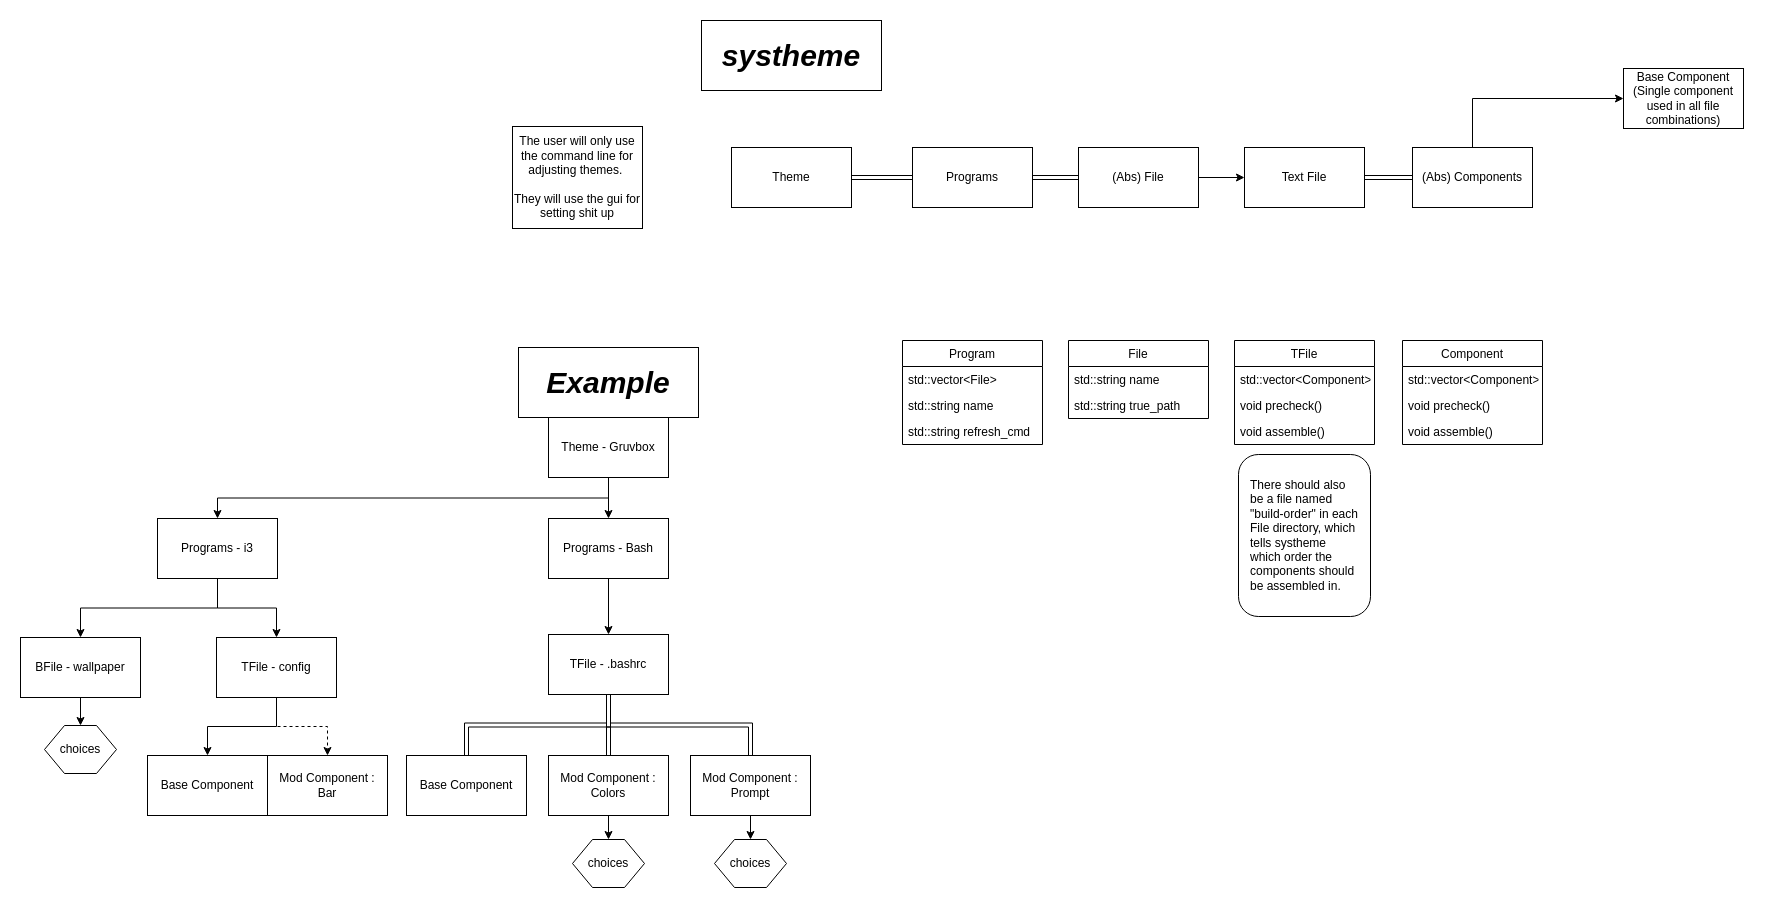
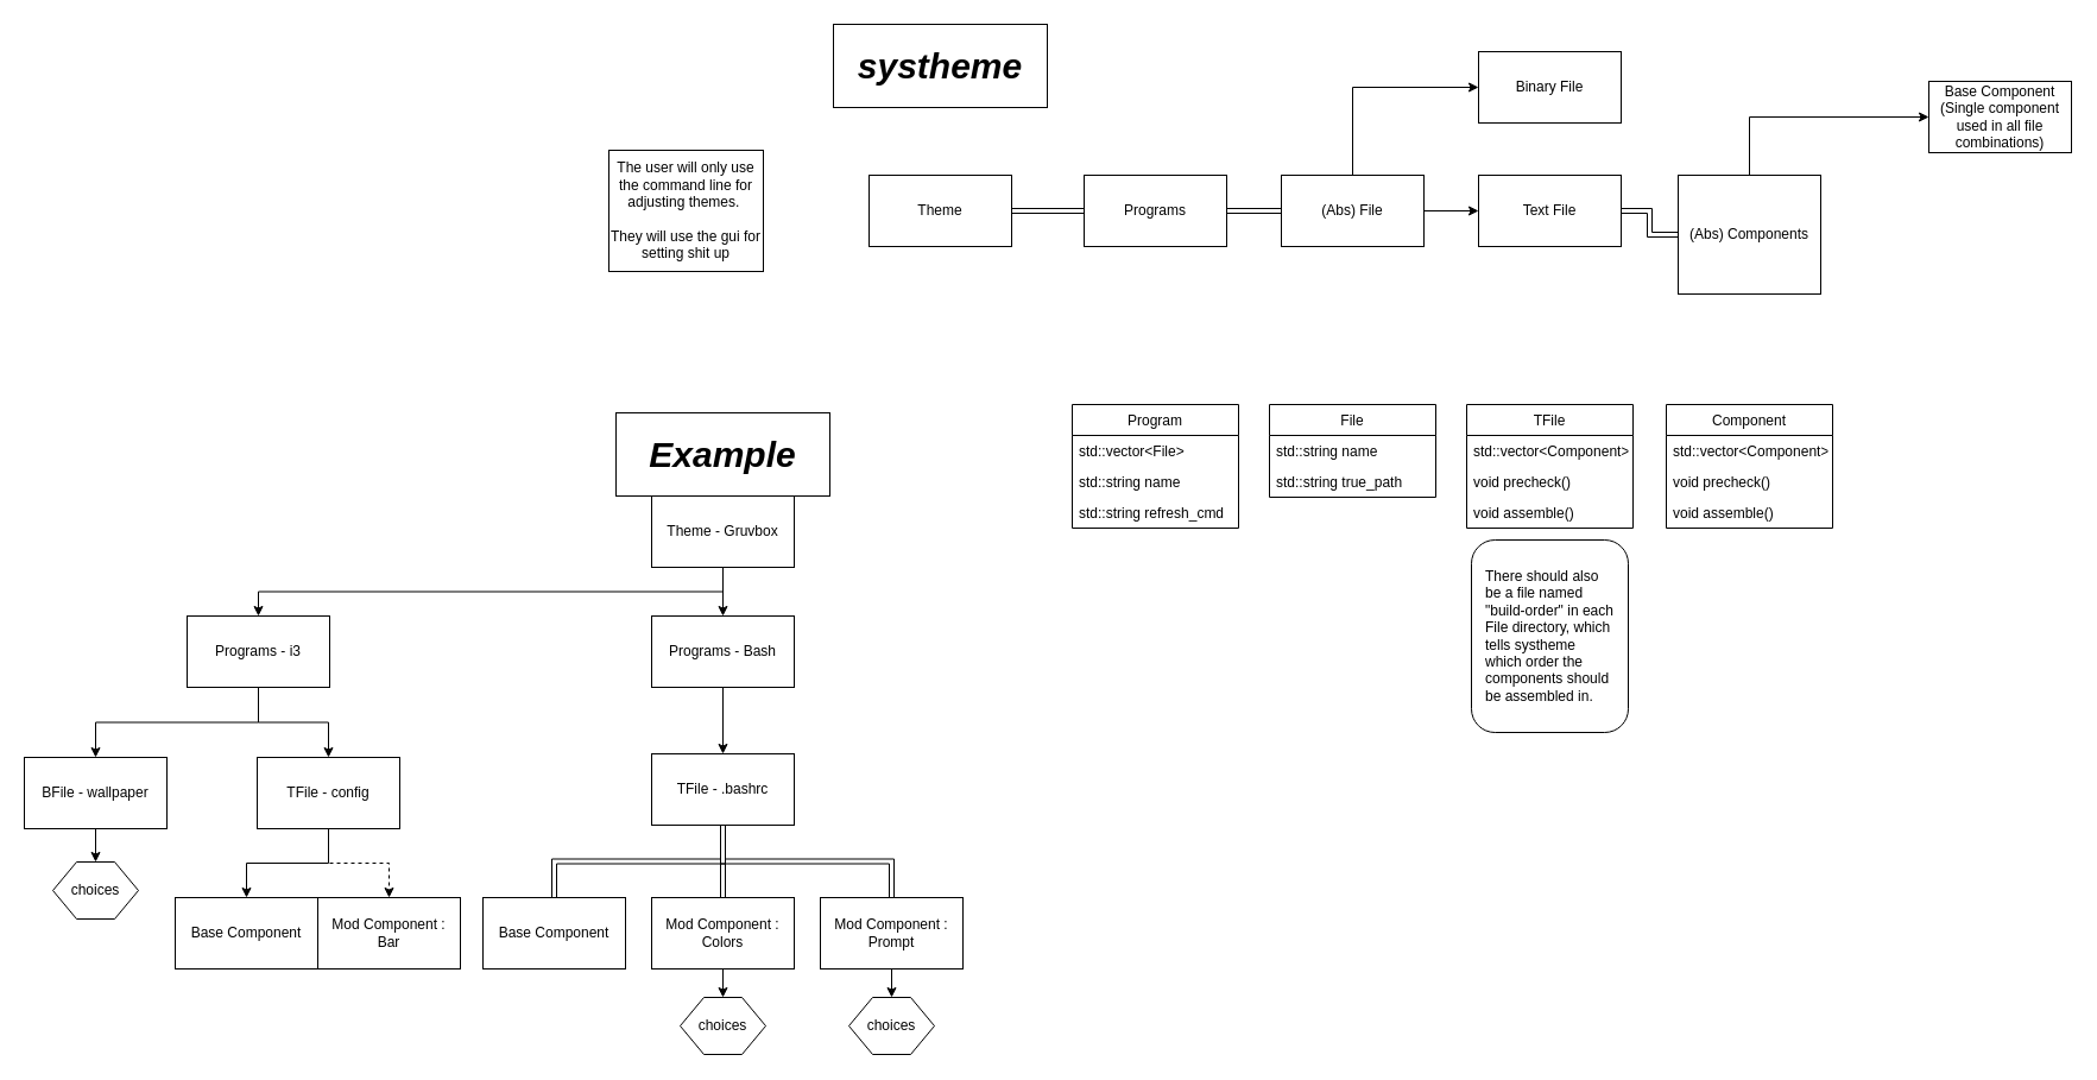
+ <mxCell id="37" style="edgeStyle=orthogonalEdgeStyle;rounded=0;orthogonalLoop=1;jettySize=auto;html=1;exitX=0.5;exitY=0;exitDx=0;exitDy=0;entryX=0;entryY=0.5;entryDx=0;entryDy=0;" edge="1" parent="1" source="38" target="39"><mxGeometry relative="1" as="geometry" /></mxCell>
+ <mxCell id="39" value="Binary File" style="rounded=0;whiteSpace=wrap;html=1;fontSize=12;" vertex="1" parent="1"><mxGeometry x="1244" y="43" width="120" height="60" as="geometry" /></mxCell>
- <mxCell id="11" value="(Abs) Components" style="rounded=0;whiteSpace=wrap;html=1;fontSize=12;" parent="1" vertex="1"><mxGeometry x="1412" y="147" width="120" height="60" as="geometry" /></mxCell>
+ <mxCell id="11" value="(Abs) Components" style="rounded=0;whiteSpace=wrap;html=1;fontSize=12;" parent="1" vertex="1"><mxGeometry x="1412" y="147" width="120" height="100" as="geometry" /></mxCell>
